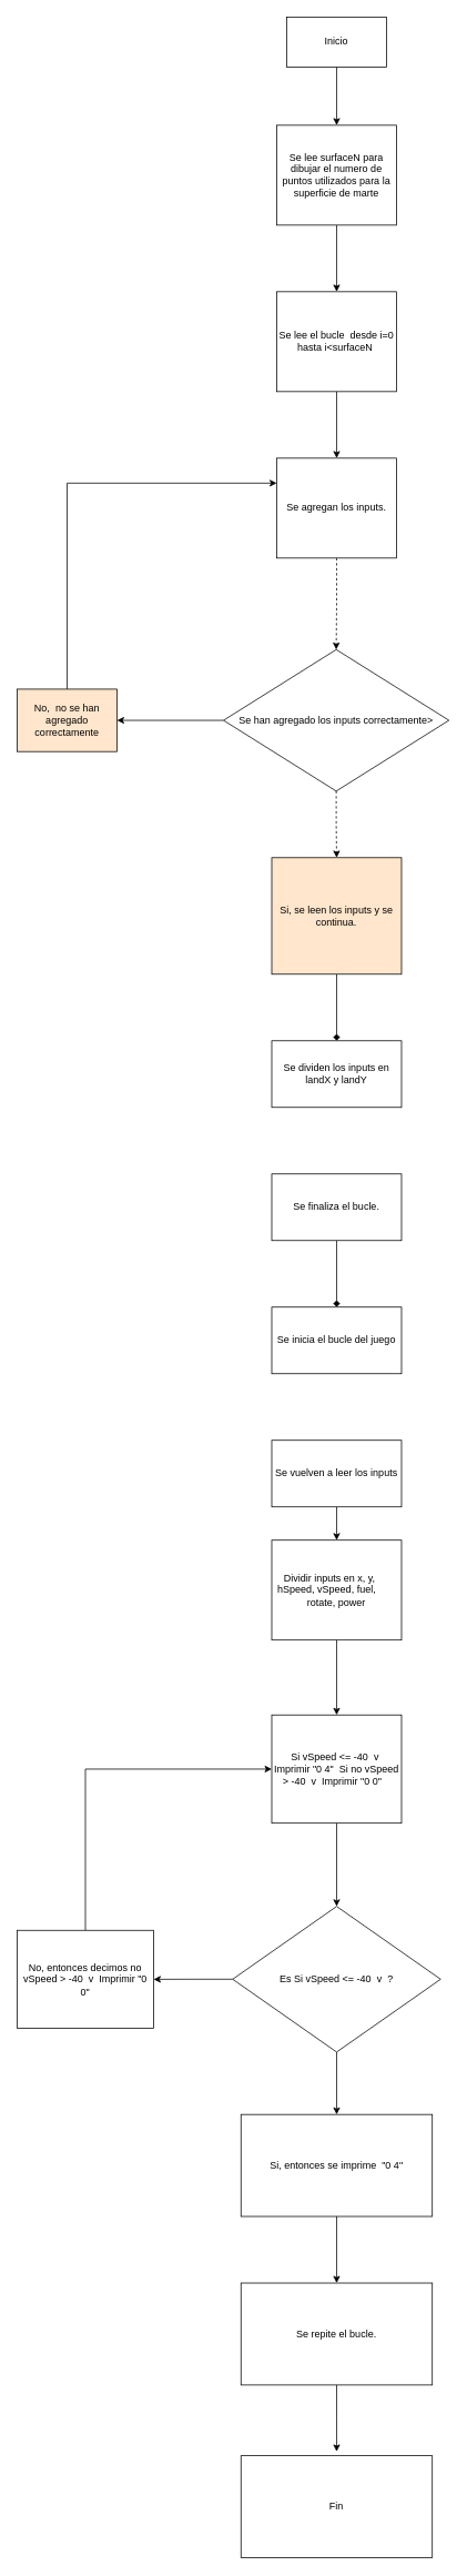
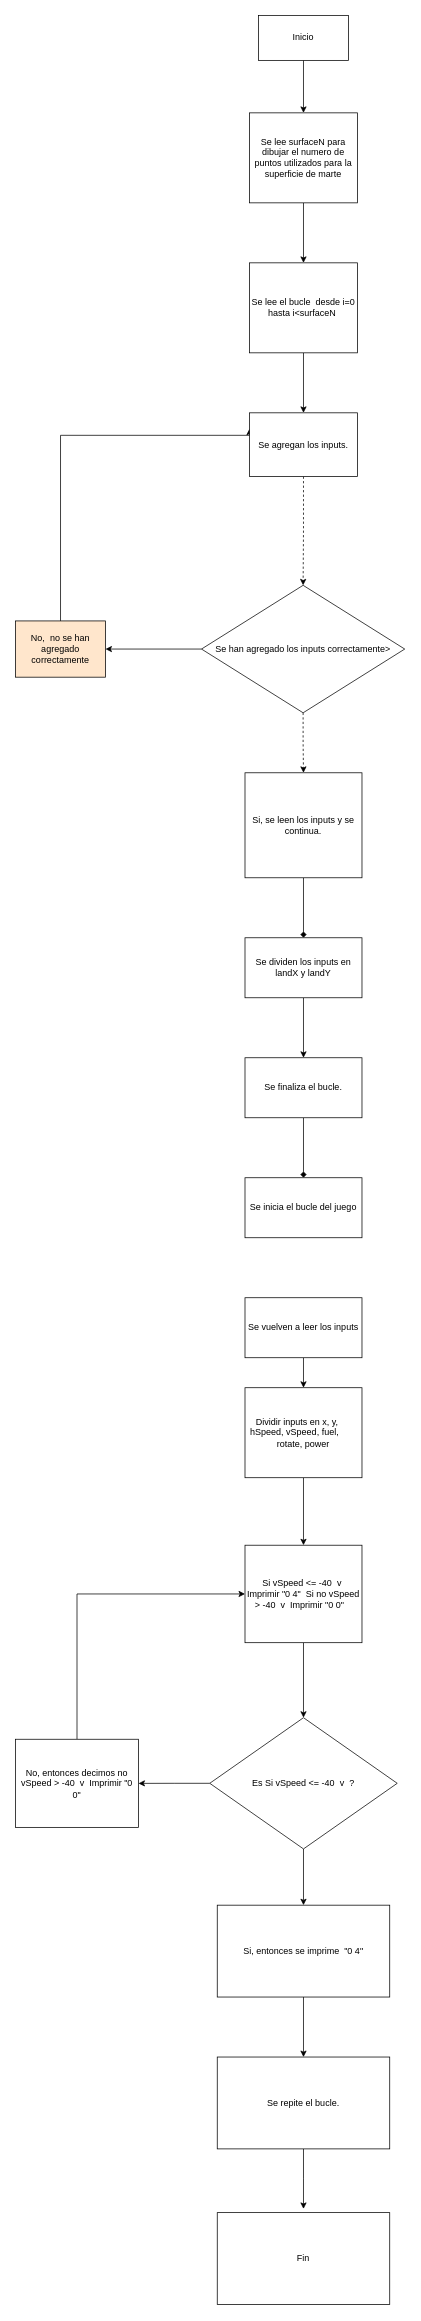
- <mxCell id="13" value="Se agregan los inputs." style="rounded=0;whiteSpace=wrap;html=1;" parent="1" vertex="1"><mxGeometry x="332" y="550" width="144" height="120" as="geometry" /></mxCell>
+ <mxCell id="13" value="Se agregan los inputs." style="rounded=0;whiteSpace=wrap;html=1;" parent="1" vertex="1"><mxGeometry x="332" y="550" width="144" height="85" as="geometry" /></mxCell>
- <mxCell id="9" value="Si, se leen los inputs y se continua." style="whiteSpace=wrap;html=1;rounded=0;fillColor=#ffe6cc;" parent="1" vertex="1"><mxGeometry x="326" y="1030" width="156" height="140" as="geometry" /></mxCell>
+ <mxCell id="9" value="Si, se leen los inputs y se continua." style="whiteSpace=wrap;html=1;rounded=0;" parent="1" vertex="1"><mxGeometry x="326" y="1030" width="156" height="140" as="geometry" /></mxCell>
+ <mxCell id="17" value="" style="edgeStyle=orthogonalEdgeStyle;rounded=0;orthogonalLoop=1;jettySize=auto;html=1;" parent="1" source="18" target="20" edge="1"><mxGeometry relative="1" as="geometry" /></mxCell>
